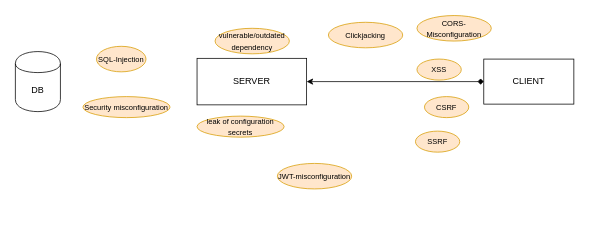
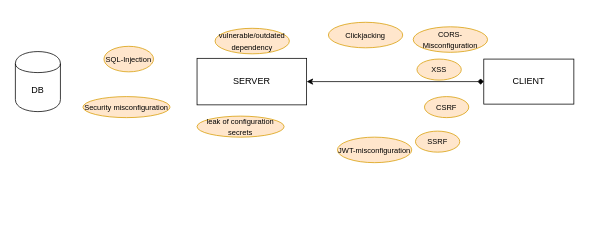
- <mxCell id="9" value="&lt;font style=&quot;font-size: 10px&quot;&gt;CORS-Misconfiguration&lt;/font&gt;" style="ellipse;whiteSpace=wrap;html=1;fillColor=#ffe6cc;strokeColor=#d79b00;" vertex="1" parent="1"><mxGeometry x="555" y="20" width="99" height="34" as="geometry" /></mxCell>
+ <mxCell id="9" value="&lt;font style=&quot;font-size: 10px&quot;&gt;CORS-Misconfiguration&lt;/font&gt;" style="ellipse;whiteSpace=wrap;html=1;fillColor=#ffe6cc;strokeColor=#d79b00;" vertex="1" parent="1"><mxGeometry x="550" y="35" width="99" height="34" as="geometry" /></mxCell>
- <mxCell id="5" value="&lt;font style=&quot;font-size: 10px&quot;&gt;SQL-Injection&lt;/font&gt;" style="ellipse;whiteSpace=wrap;html=1;fillColor=#ffe6cc;strokeColor=#d79b00;" vertex="1" parent="1"><mxGeometry x="128" y="61" width="66" height="34" as="geometry" /></mxCell>
+ <mxCell id="5" value="&lt;font style=&quot;font-size: 10px&quot;&gt;SQL-Injection&lt;/font&gt;" style="ellipse;whiteSpace=wrap;html=1;fillColor=#ffe6cc;strokeColor=#d79b00;" vertex="1" parent="1"><mxGeometry x="138" y="61" width="66" height="34" as="geometry" /></mxCell>
- <mxCell id="14" value="&lt;font style=&quot;font-size: 10px&quot;&gt;JWT-misconfiguration&lt;/font&gt;" style="ellipse;whiteSpace=wrap;html=1;fillColor=#ffe6cc;strokeColor=#d79b00;" vertex="1" parent="1"><mxGeometry x="369" y="217" width="99" height="34" as="geometry" /></mxCell>
+ <mxCell id="14" value="&lt;font style=&quot;font-size: 10px&quot;&gt;JWT-misconfiguration&lt;/font&gt;" style="ellipse;whiteSpace=wrap;html=1;fillColor=#ffe6cc;strokeColor=#d79b00;" vertex="1" parent="1"><mxGeometry x="449" y="182" width="99" height="34" as="geometry" /></mxCell>
